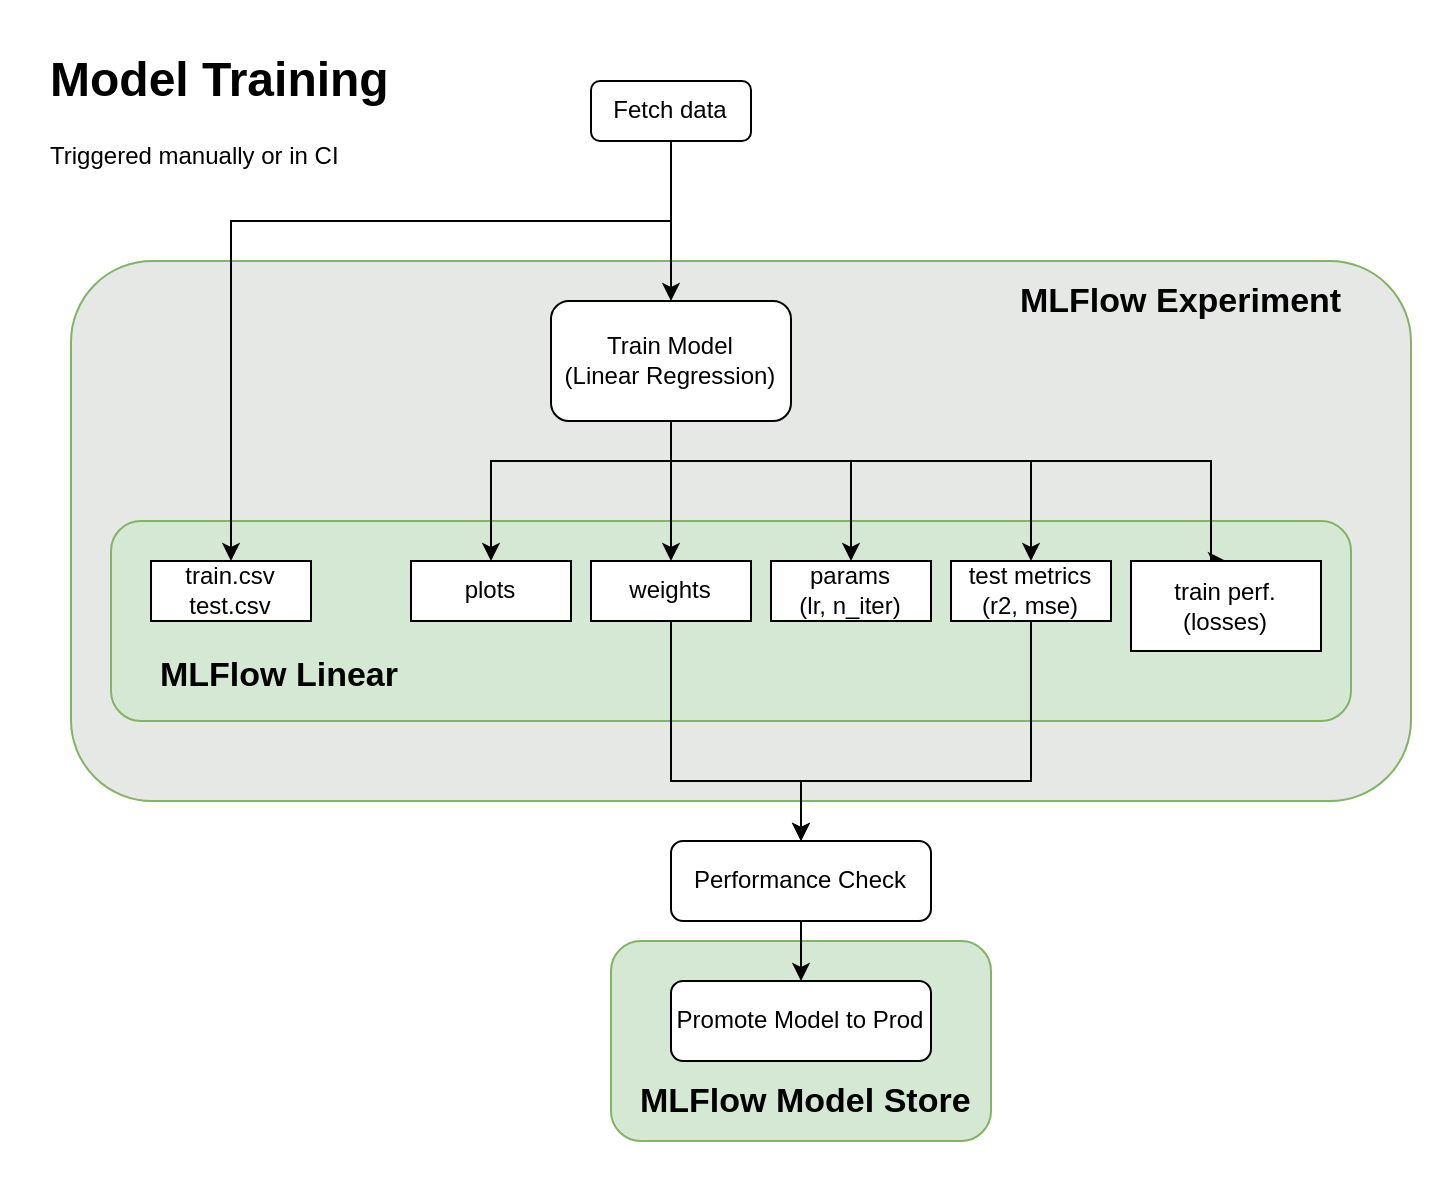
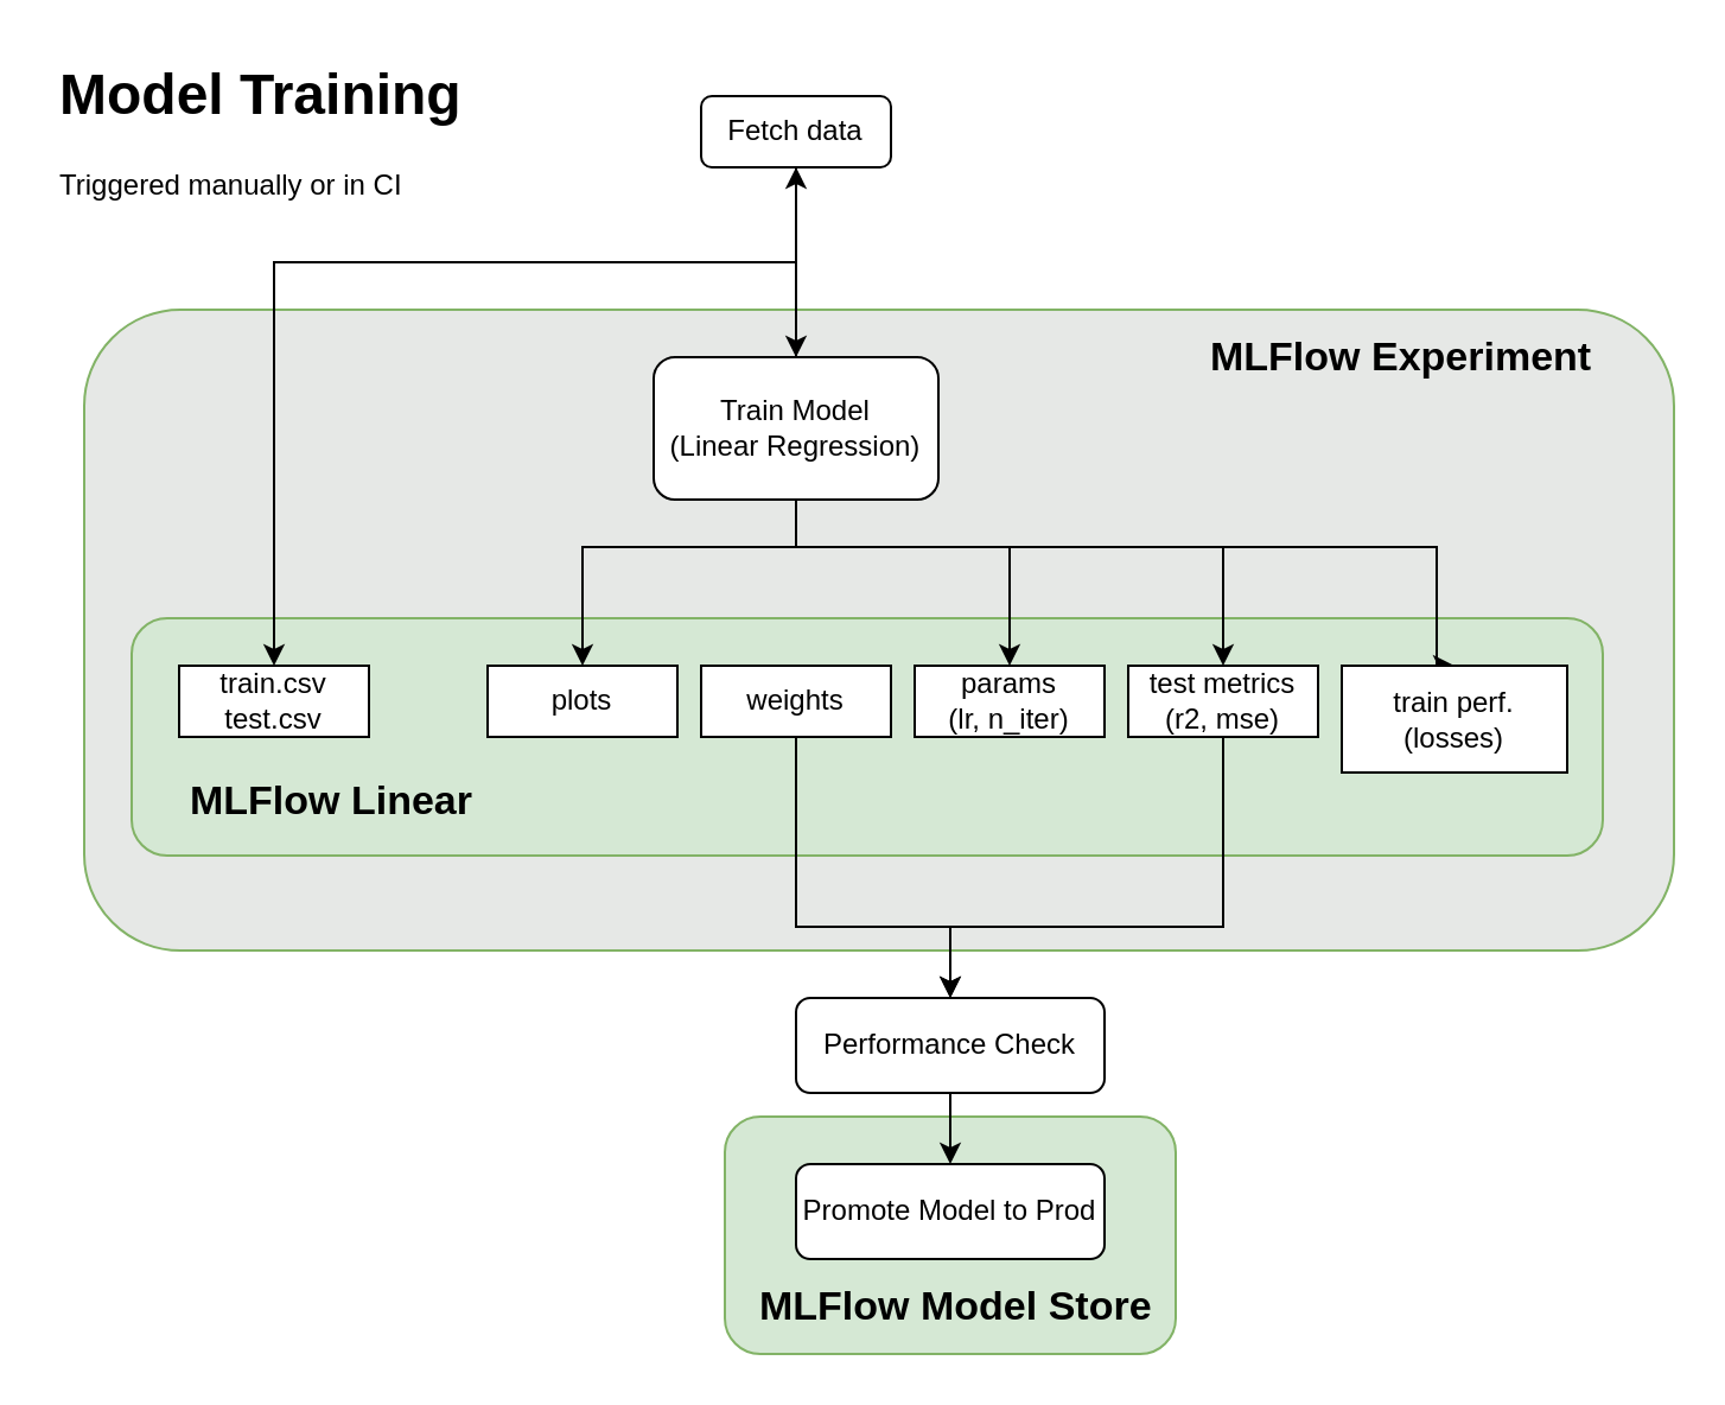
- <mxCell id="9" style="edgeStyle=orthogonalEdgeStyle;rounded=0;orthogonalLoop=1;jettySize=auto;html=1;entryX=0.5;entryY=0;entryDx=0;entryDy=0;" edge="1" parent="1" source="14" target="17"><mxGeometry relative="1" as="geometry" /></mxCell>
+ <mxCell id="9" style="edgeStyle=orthogonalEdgeStyle;rounded=0;orthogonalLoop=1;jettySize=auto;html=1;" edge="1" parent="1" source="14" target="7"><mxGeometry relative="1" as="geometry" /></mxCell>
